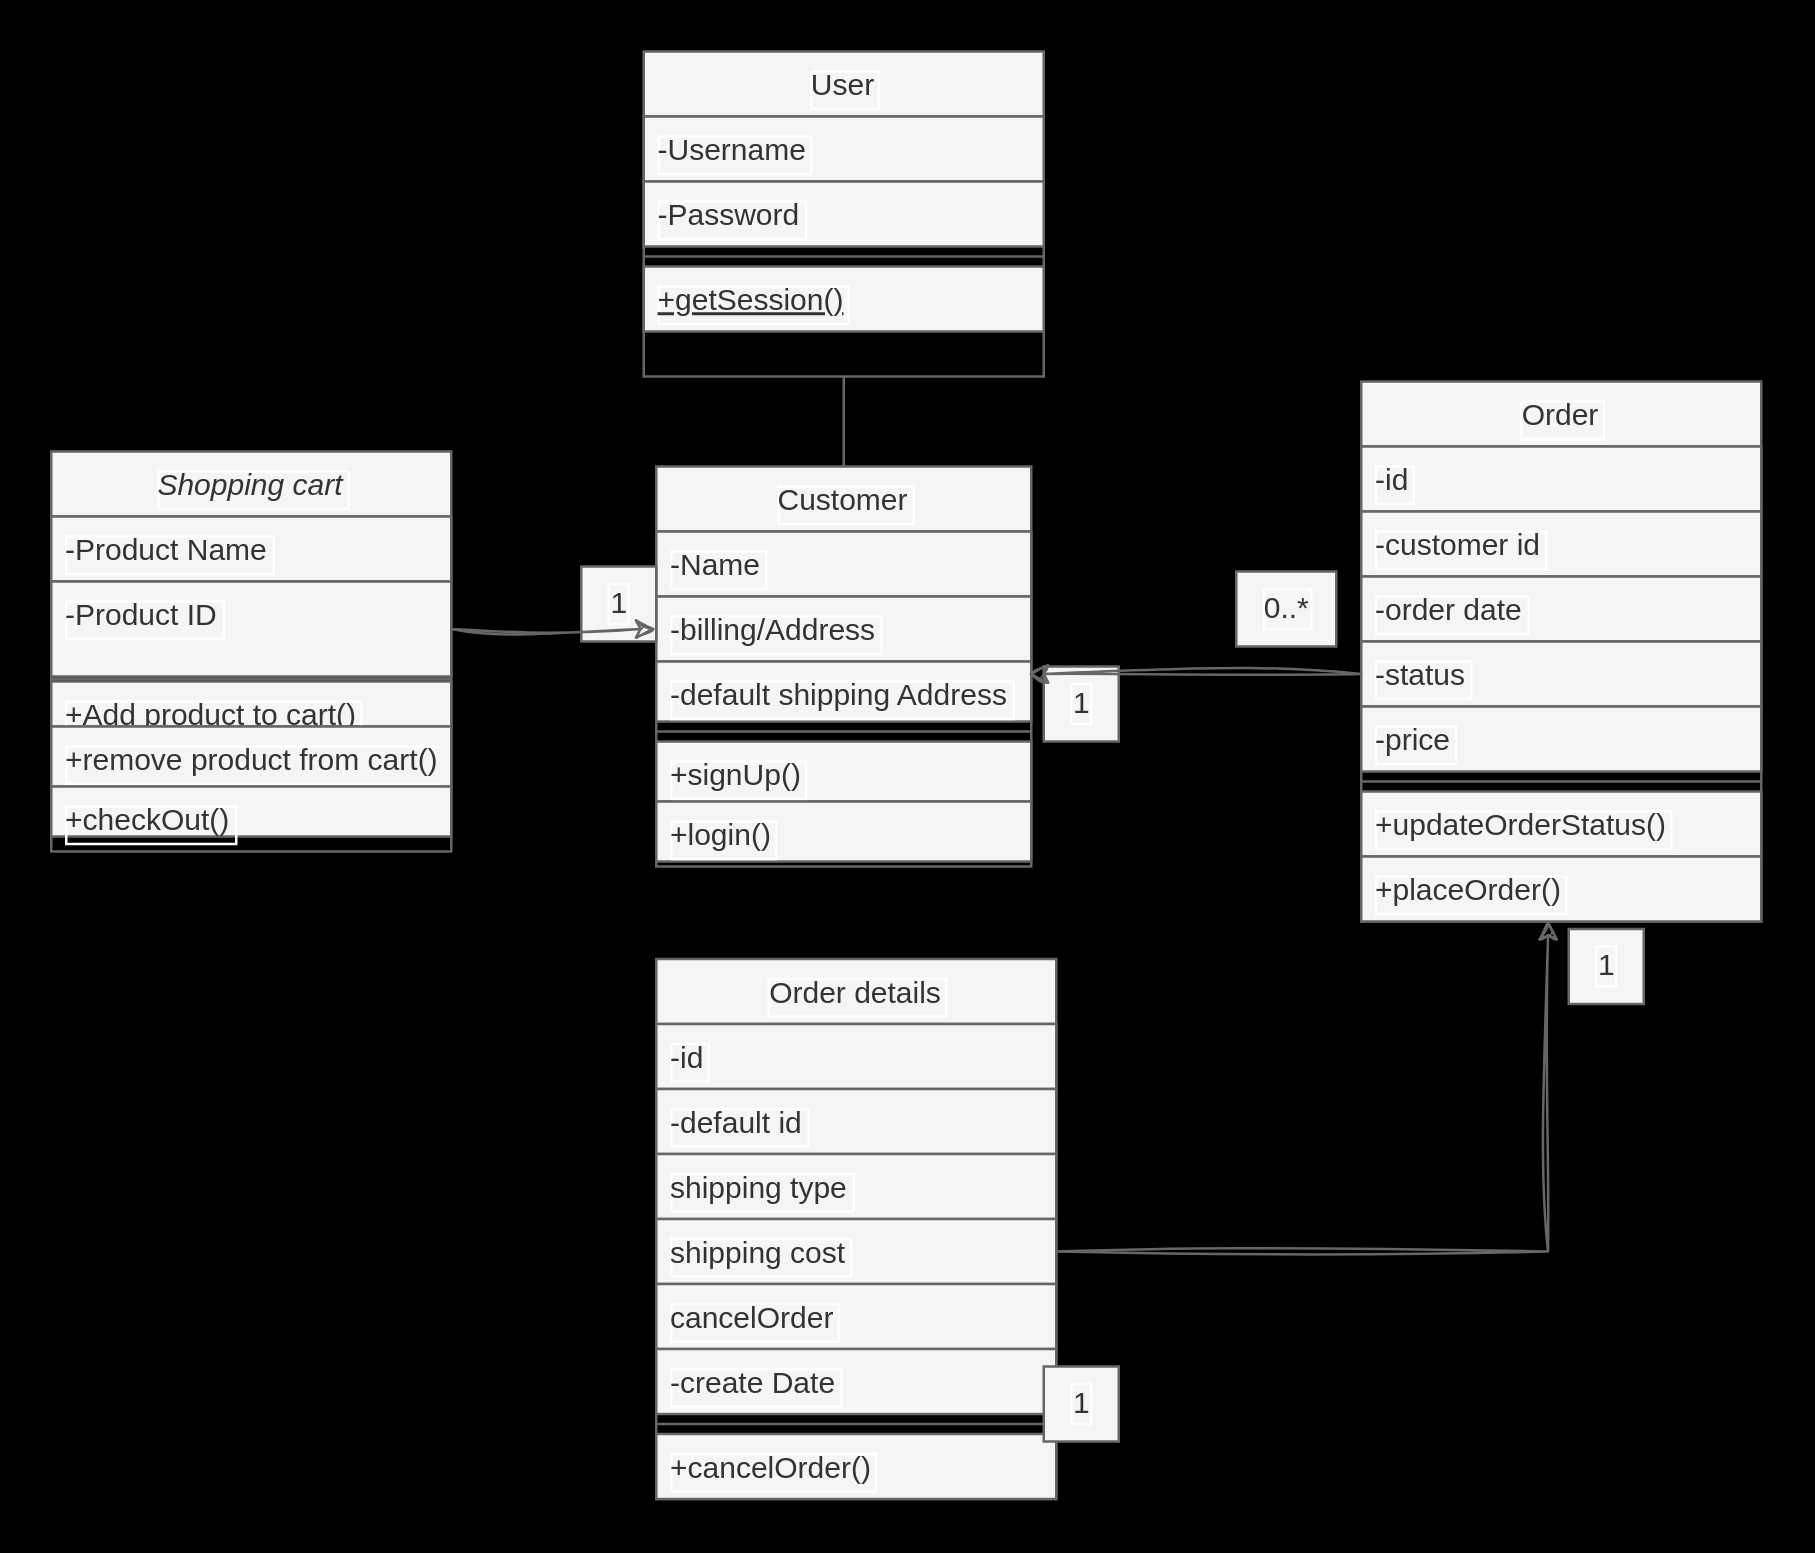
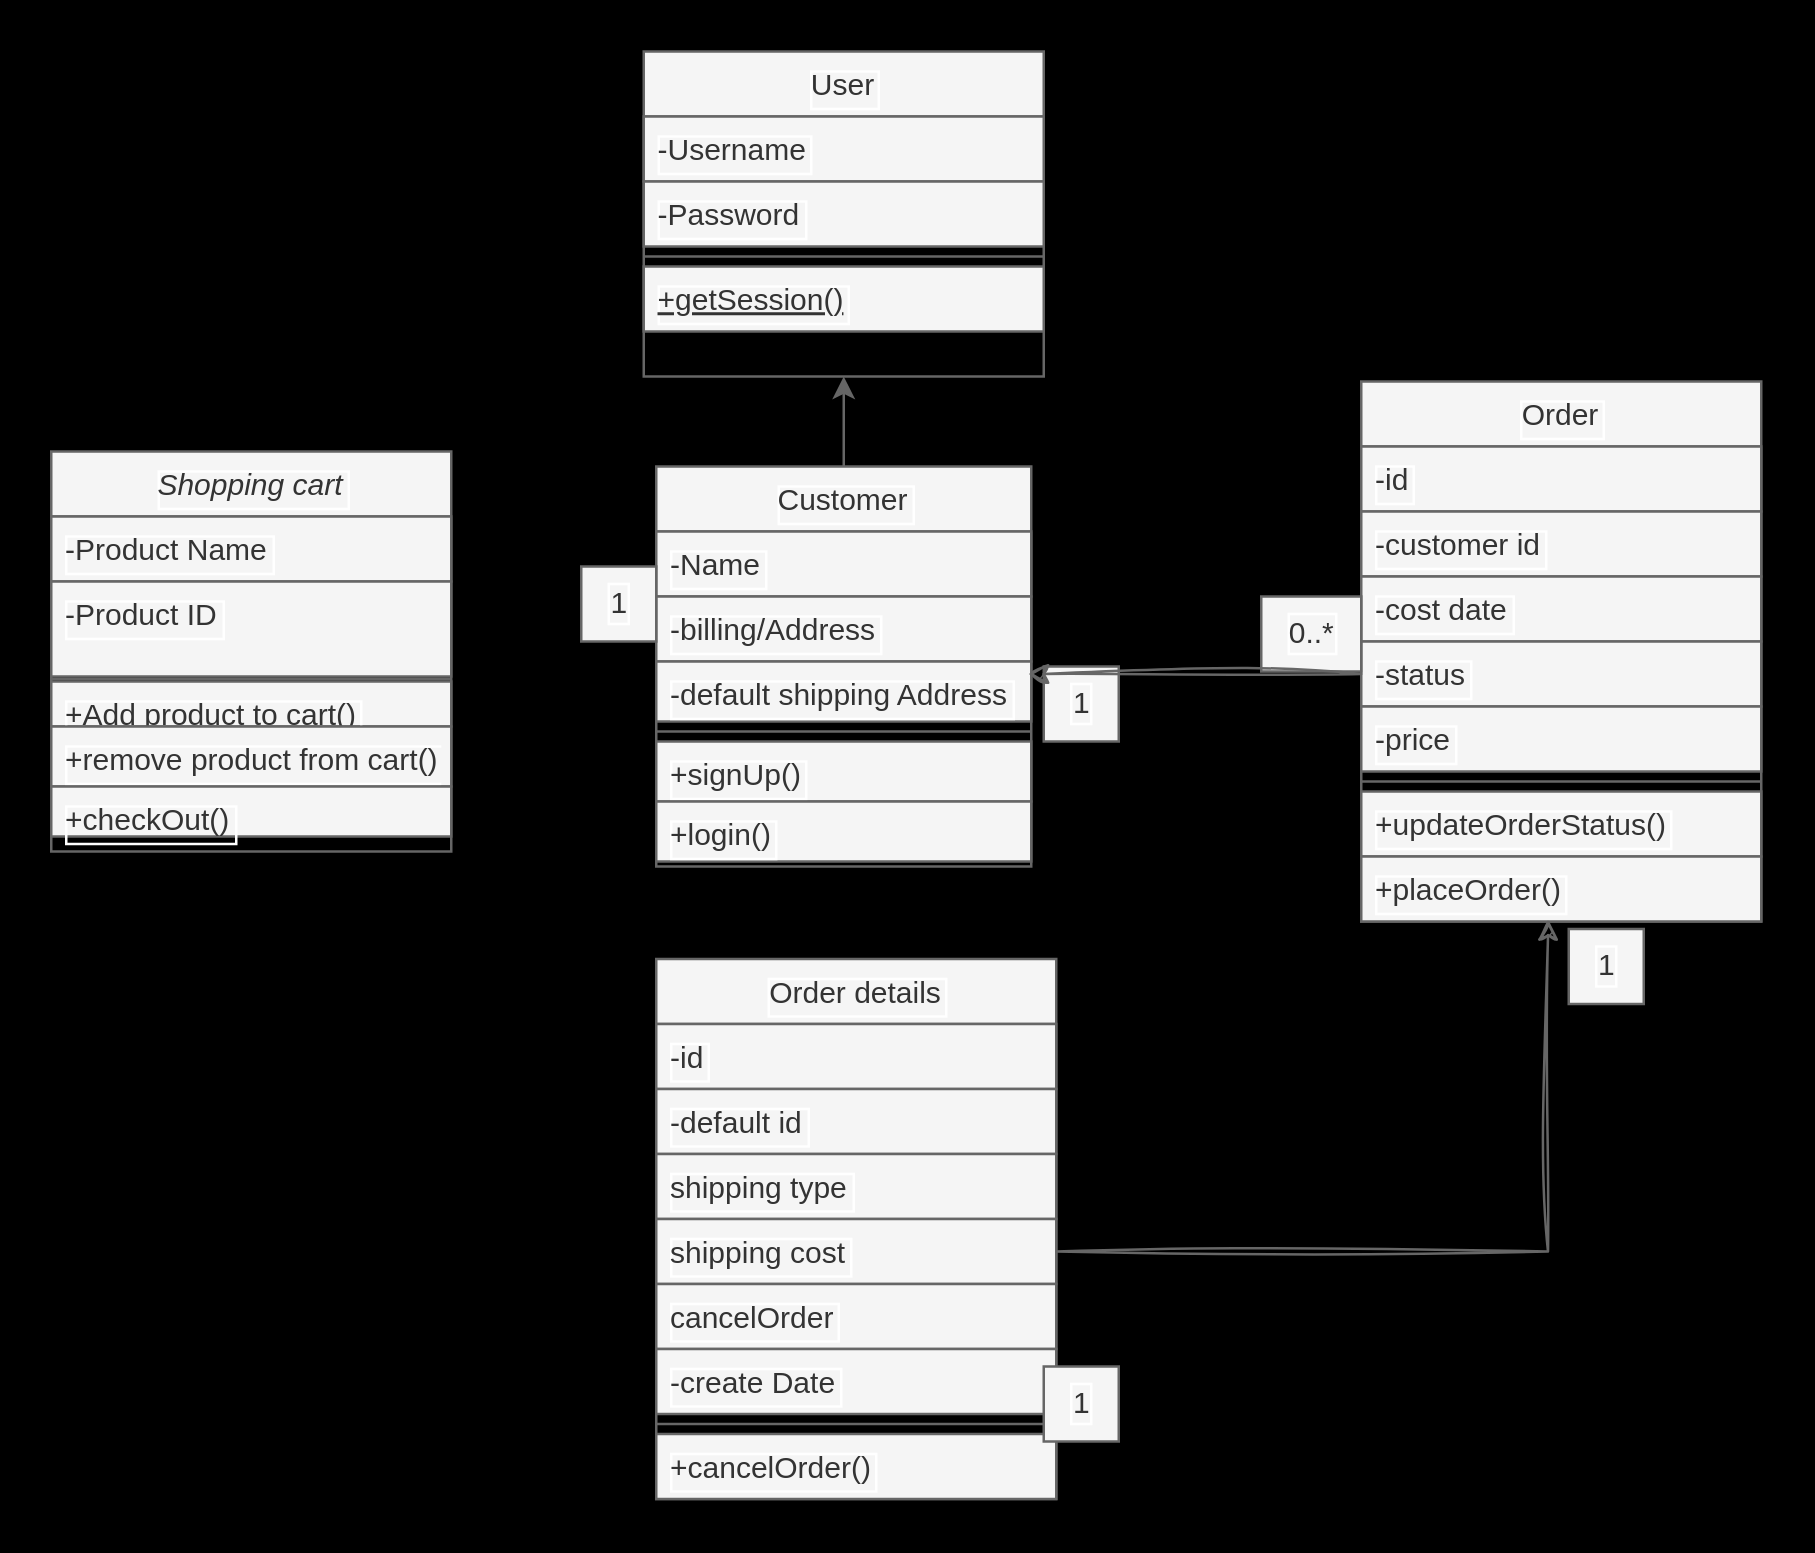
- <mxCell id="39" value="" style="endArrow=none;html=1;rounded=0;entryX=0.5;entryY=1;entryDx=0;entryDy=0;exitX=0.5;exitY=0;exitDx=0;exitDy=0;fontColor=#FFFFFF;labelBorderColor=#FFFFFF;fillColor=#f5f5f5;strokeColor=#666666;" parent="1" source="14" target="9" edge="1"><mxGeometry width="50" height="50" relative="1" as="geometry"><mxPoint x="327" y="186" as="sourcePoint" /><mxPoint x="377" y="136" as="targetPoint" /></mxGeometry></mxCell>
+ <mxCell id="39" value="" style="endArrow=classic;html=1;rounded=0;entryX=0.5;entryY=1;entryDx=0;entryDy=0;exitX=0.5;exitY=0;exitDx=0;exitDy=0;fontColor=#FFFFFF;labelBorderColor=#FFFFFF;fillColor=#f5f5f5;strokeColor=#666666;" parent="1" source="14" target="9" edge="1"><mxGeometry width="50" height="50" relative="1" as="geometry"><mxPoint x="327" y="186" as="sourcePoint" /><mxPoint x="377" y="136" as="targetPoint" /></mxGeometry></mxCell>
- <mxCell id="44" value="0..*" style="text;html=1;align=center;verticalAlign=middle;resizable=0;points=[];autosize=1;strokeColor=#666666;fillColor=#f5f5f5;labelBorderColor=#FFFFFF;fontColor=#333333;" parent="1" vertex="1"><mxGeometry x="494" y="228" width="40" height="30" as="geometry" /></mxCell>
+ <mxCell id="44" value="0..*" style="text;html=1;align=center;verticalAlign=middle;resizable=0;points=[];autosize=1;strokeColor=#666666;fillColor=#f5f5f5;labelBorderColor=#FFFFFF;fontColor=#333333;" parent="1" vertex="1"><mxGeometry x="504" y="238" width="40" height="30" as="geometry" /></mxCell>
- <mxCell id="33" value="-order date" style="text;align=left;verticalAlign=top;spacingLeft=4;spacingRight=4;overflow=hidden;rotatable=0;points=[[0,0.5],[1,0.5]];portConstraint=eastwest;rounded=0;shadow=0;html=0;labelBorderColor=#FFFFFF;fillColor=#f5f5f5;strokeColor=#666666;fontColor=#333333;" parent="30" vertex="1"><mxGeometry y="78" width="160" height="26" as="geometry" /></mxCell>
+ <mxCell id="33" value="-cost date" style="text;align=left;verticalAlign=top;spacingLeft=4;spacingRight=4;overflow=hidden;rotatable=0;points=[[0,0.5],[1,0.5]];portConstraint=eastwest;rounded=0;shadow=0;html=0;labelBorderColor=#FFFFFF;fillColor=#f5f5f5;strokeColor=#666666;fontColor=#333333;" parent="30" vertex="1"><mxGeometry y="78" width="160" height="26" as="geometry" /></mxCell>
- <mxCell id="45" style="edgeStyle=orthogonalEdgeStyle;rounded=0;sketch=1;hachureGap=4;jiggle=2;curveFitting=1;orthogonalLoop=1;jettySize=auto;html=1;fontFamily=Architects Daughter;fontSource=https%3A%2F%2Ffonts.googleapis.com%2Fcss%3Ffamily%3DArchitects%2BDaughter;fontColor=#FFFFFF;labelBorderColor=#FFFFFF;fillColor=#f5f5f5;strokeColor=#666666;" edge="1" parent="1" source="4" target="16"><mxGeometry relative="1" as="geometry" /></mxCell>
